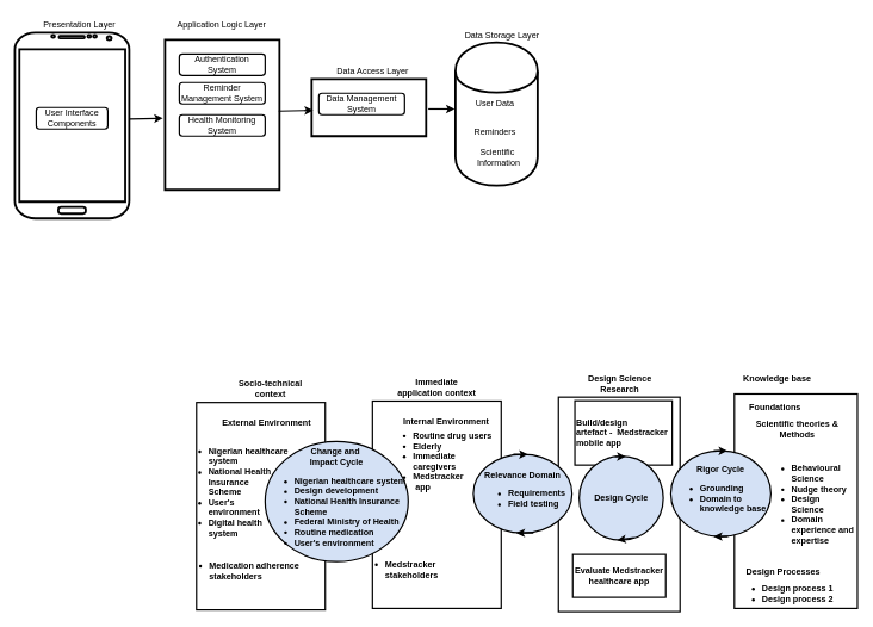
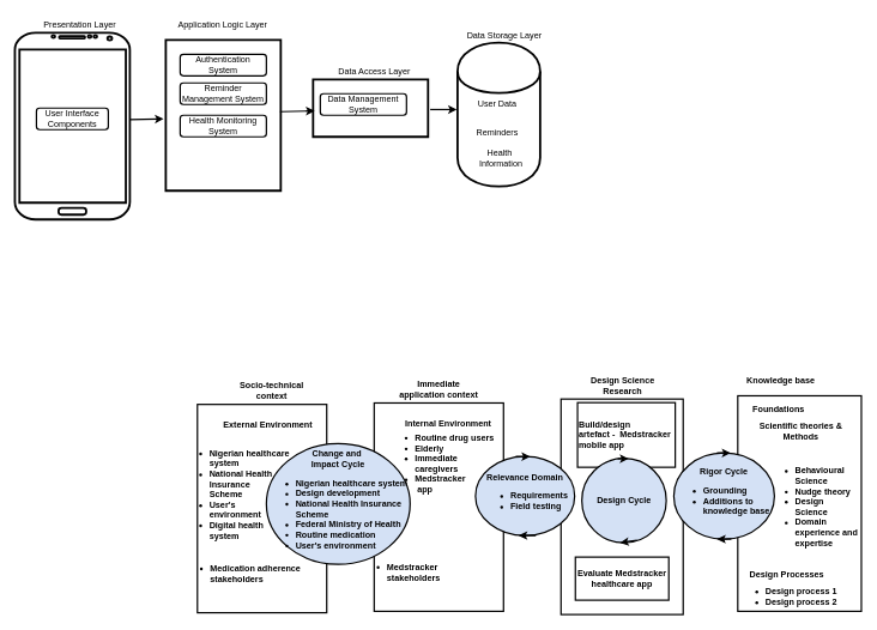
- <mxCell id="21" value="Scientific&amp;nbsp;&lt;div&gt;Information&lt;/div&gt;" style="text;html=1;align=center;verticalAlign=middle;resizable=0;points=[];autosize=1;strokeColor=none;fillColor=none;" parent="1" vertex="1"><mxGeometry x="656" y="199" width="80" height="40" as="geometry" /></mxCell>
+ <mxCell id="21" value="Health&amp;nbsp;&lt;div&gt;Information&lt;/div&gt;" style="text;html=1;align=center;verticalAlign=middle;resizable=0;points=[];autosize=1;strokeColor=none;fillColor=none;" parent="1" vertex="1"><mxGeometry x="656" y="199" width="80" height="40" as="geometry" /></mxCell>
- <mxCell id="40" value="&lt;span&gt;Rigor Cycle&lt;br&gt;&lt;ul&gt;&lt;li style=&quot;text-align: left&quot;&gt;&lt;span&gt;Grounding&lt;/span&gt;&lt;/li&gt;&lt;li style=&quot;text-align: left&quot;&gt;Domain to knowledge base&lt;/li&gt;&lt;/ul&gt;&lt;/span&gt;" style="ellipse;whiteSpace=wrap;html=1;fontColor=#000000;strokeColor=#000000;strokeWidth=2;fillColor=#D4E1F5;fontStyle=1" parent="1" vertex="1"><mxGeometry x="937" y="630" width="140" height="120" as="geometry" /></mxCell>
+ <mxCell id="40" value="&lt;span&gt;Rigor Cycle&lt;br&gt;&lt;ul&gt;&lt;li style=&quot;text-align: left&quot;&gt;&lt;span&gt;Grounding&lt;/span&gt;&lt;/li&gt;&lt;li style=&quot;text-align: left&quot;&gt;Additions to knowledge base&lt;/li&gt;&lt;/ul&gt;&lt;/span&gt;" style="ellipse;whiteSpace=wrap;html=1;fontColor=#000000;strokeColor=#000000;strokeWidth=2;fillColor=#D4E1F5;fontStyle=1" parent="1" vertex="1"><mxGeometry x="937" y="630" width="140" height="120" as="geometry" /></mxCell>
